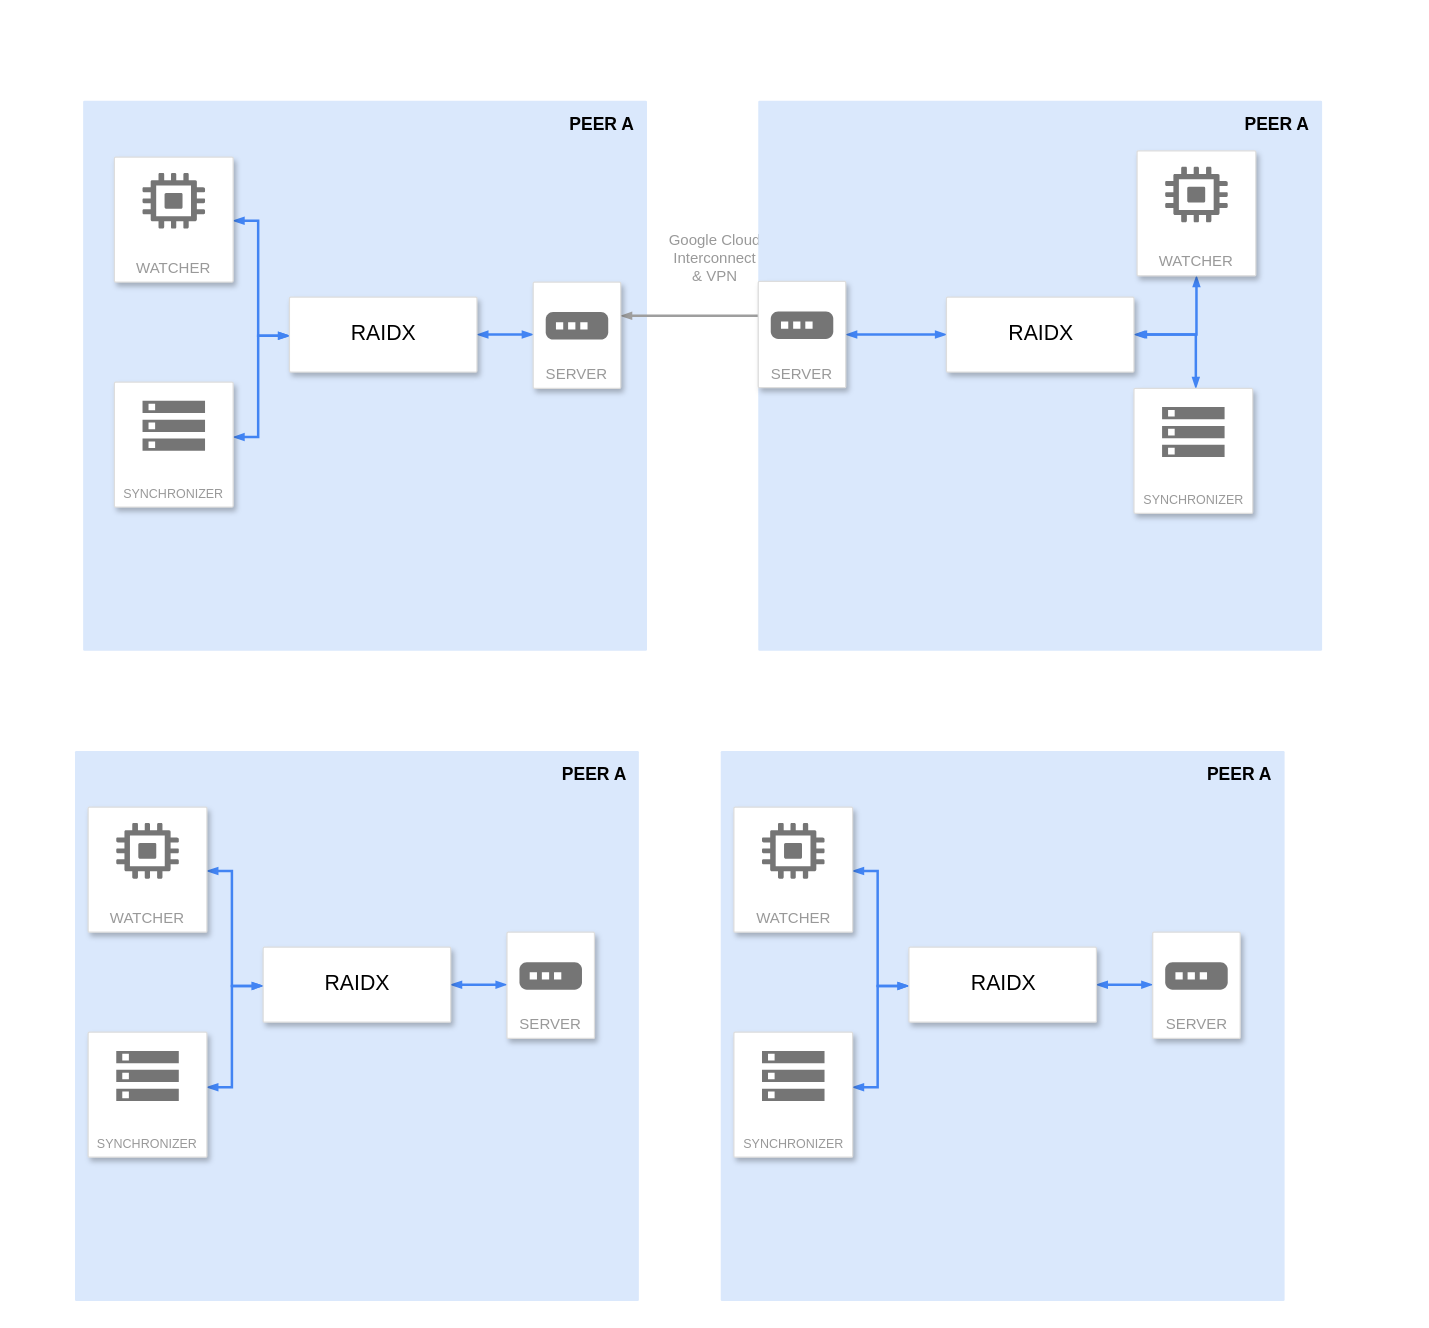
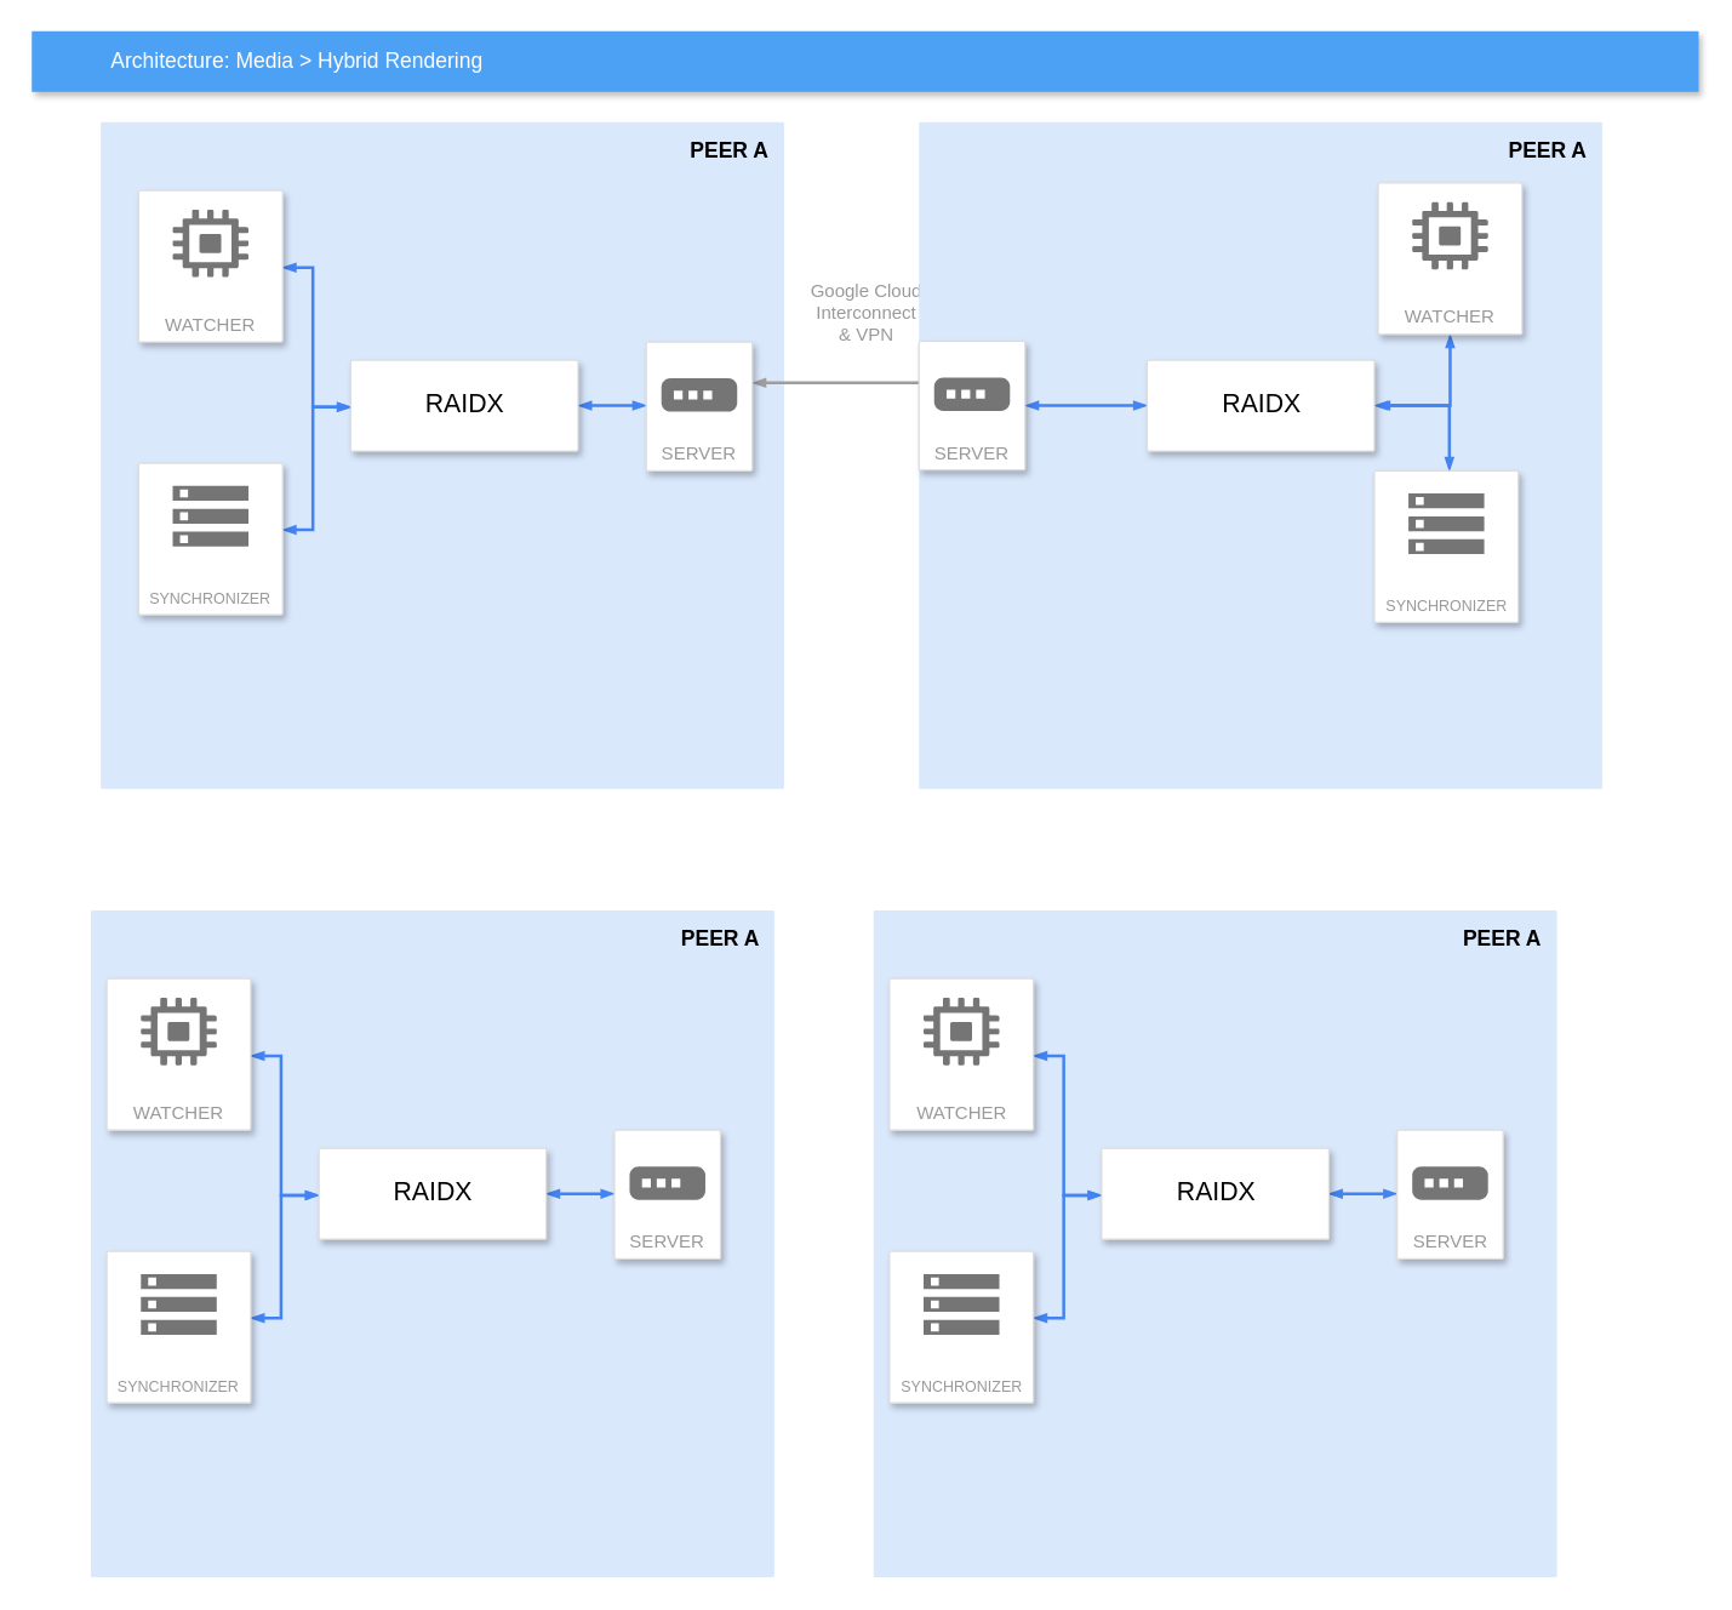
+ <mxCell id="2" value="Architecture: Media &amp;gt; Hybrid Rendering" style="fillColor=#4DA1F5;strokeColor=none;shadow=1;gradientColor=none;fontSize=14;align=left;spacingLeft=50;fontColor=#ffffff;html=1;" parent="1" vertex="1"><mxGeometry x="20.5" y="20" width="1100" height="40" as="geometry" /></mxCell>
